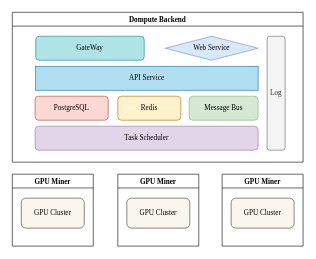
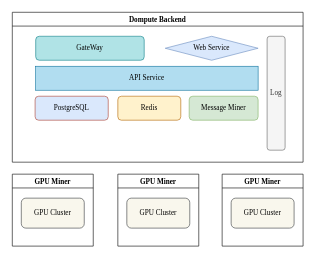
- <mxCell id="5" value="PostgreSQL" style="rounded=1;whiteSpace=wrap;html=1;fontFamily=Comic Sans MS;fillColor=#fad9d5;strokeColor=#ae4132;" vertex="1" parent="2"><mxGeometry x="38" y="140" width="122" height="40" as="geometry" /></mxCell>
+ <mxCell id="5" value="PostgreSQL" style="rounded=1;whiteSpace=wrap;html=1;fontFamily=Comic Sans MS;fillColor=#dae8fc;strokeColor=#ae4132;" vertex="1" parent="2"><mxGeometry x="38" y="140" width="122" height="40" as="geometry" /></mxCell>
- <mxCell id="9" value="Message Bus" style="rounded=1;whiteSpace=wrap;html=1;fontFamily=Comic Sans MS;fillColor=#d5e8d4;strokeColor=#82b366;" vertex="1" parent="2"><mxGeometry x="295" y="140" width="115" height="40" as="geometry" /></mxCell>
+ <mxCell id="9" value="Message Miner" style="rounded=1;whiteSpace=wrap;html=1;fontFamily=Comic Sans MS;fillColor=#d5e8d4;strokeColor=#82b366;" vertex="1" parent="2"><mxGeometry x="295" y="140" width="115" height="40" as="geometry" /></mxCell>
- <mxCell id="10" value="Task Scheduler" style="rounded=1;whiteSpace=wrap;html=1;fontFamily=Comic Sans MS;fillColor=#e1d5e7;strokeColor=#9673a6;" vertex="1" parent="2"><mxGeometry x="38" y="190" width="372" height="40" as="geometry" /></mxCell>
